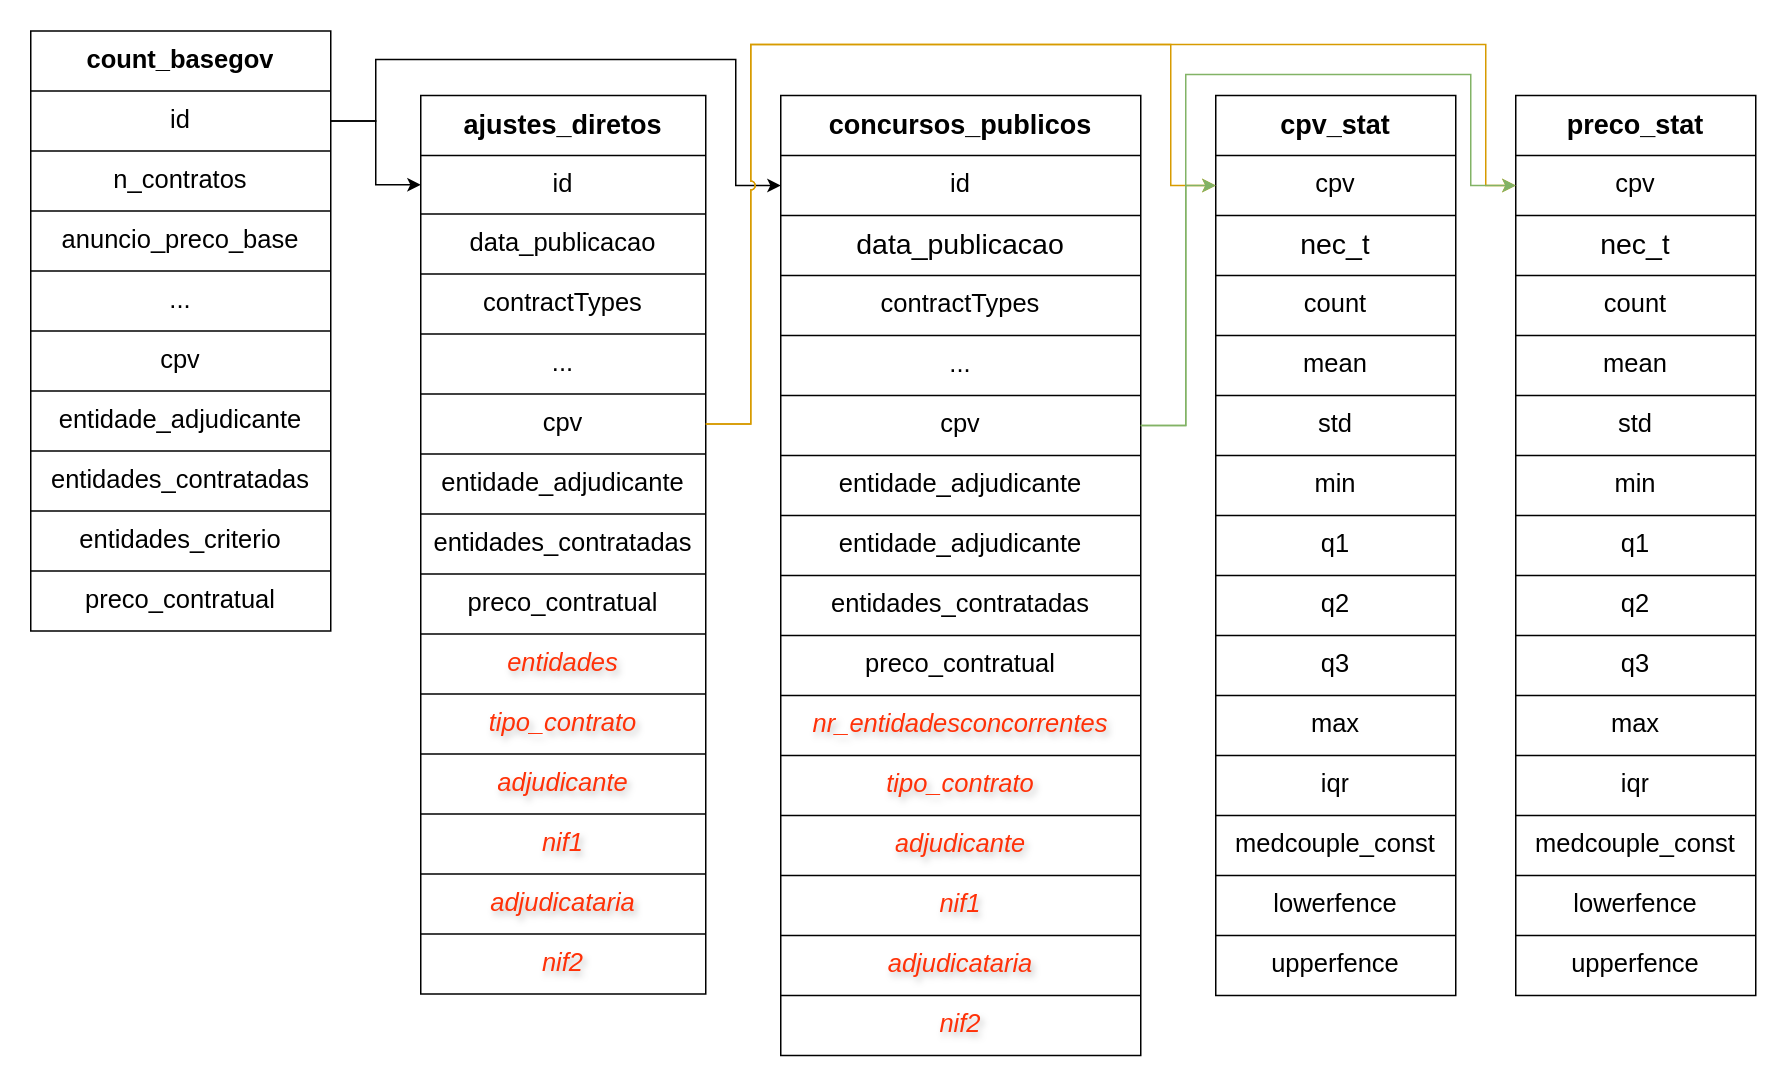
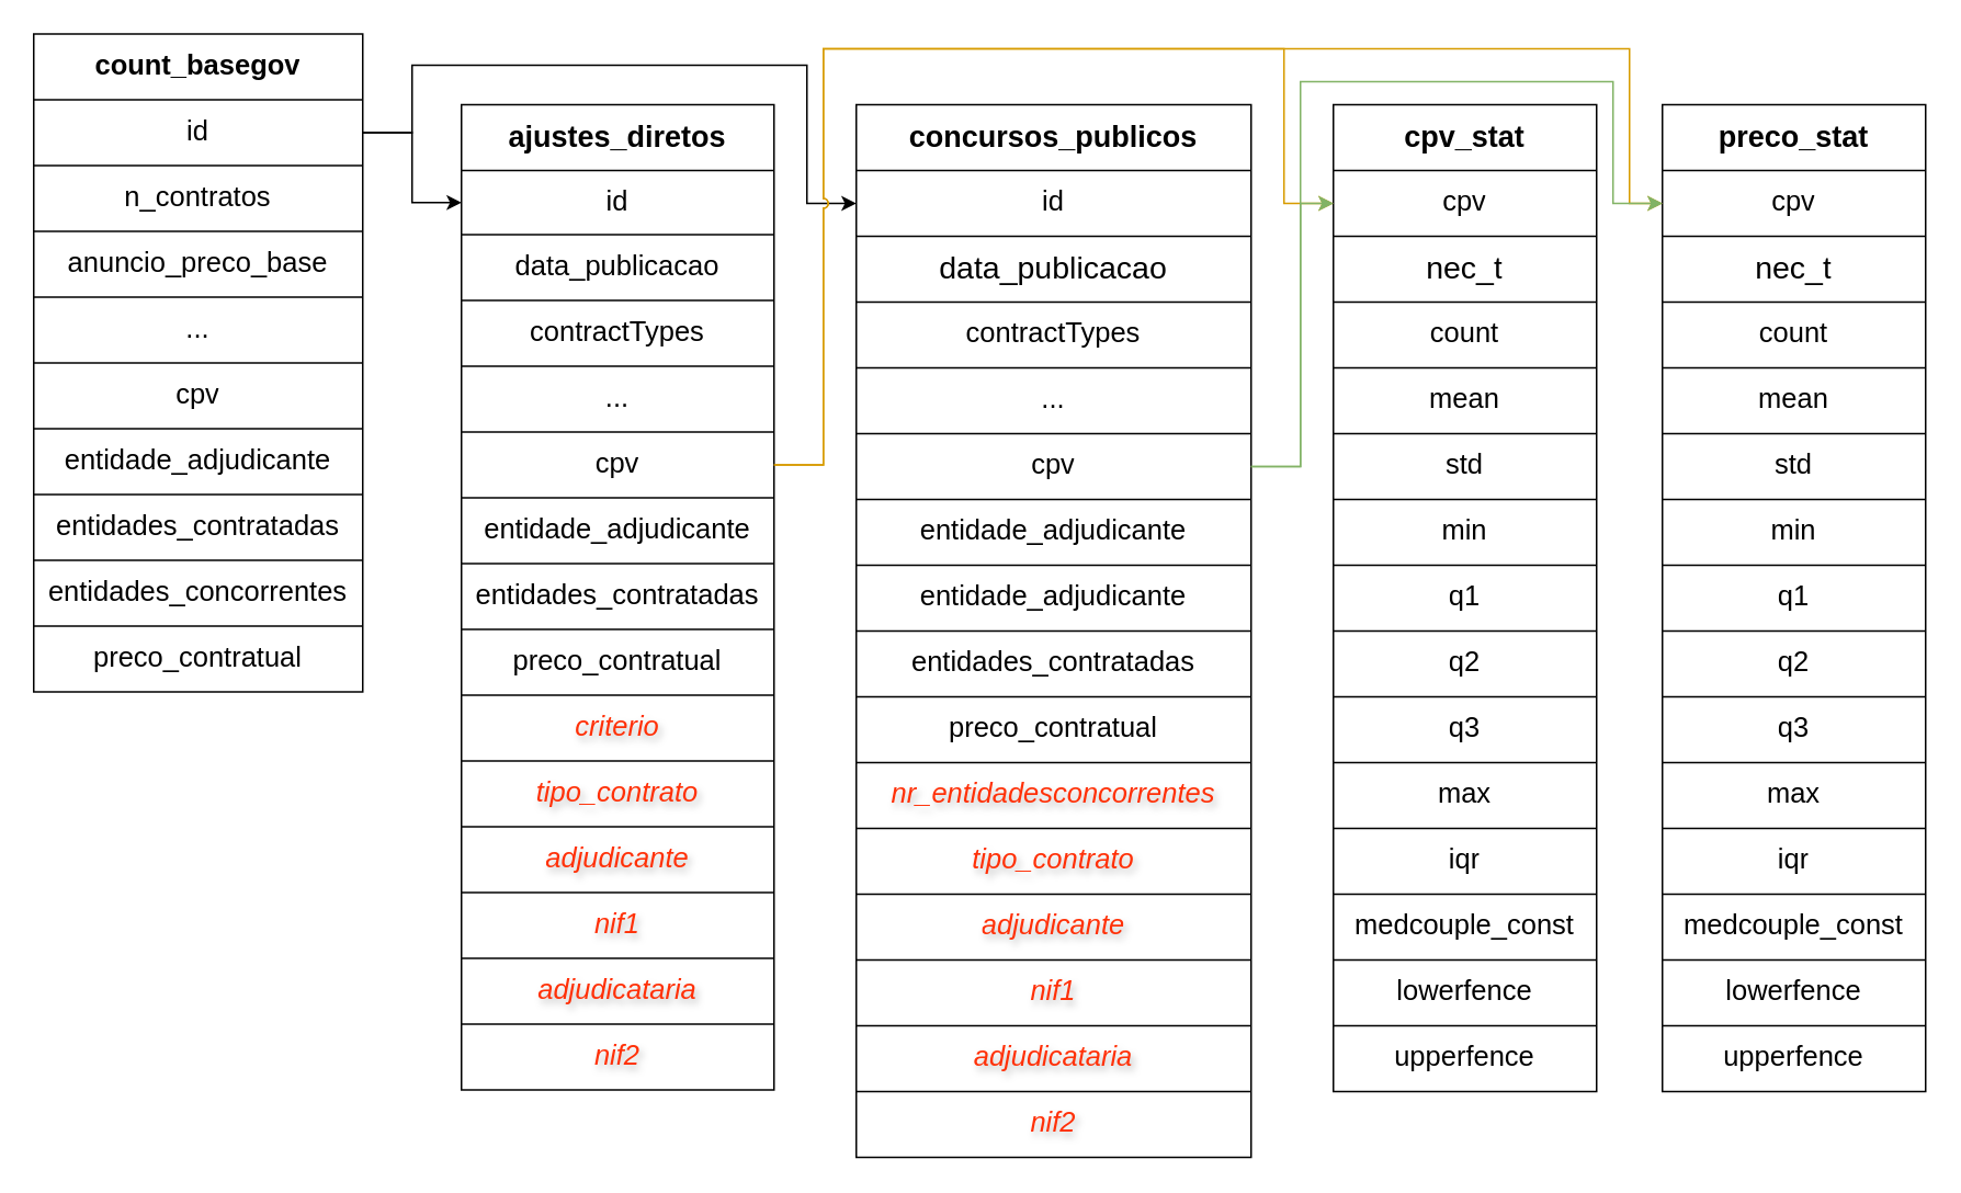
- <mxCell id="20" value="entidades_criterio" style="shape=partialRectangle;html=1;whiteSpace=wrap;connectable=0;strokeColor=inherit;overflow=hidden;fillColor=none;top=0;left=0;bottom=0;right=0;pointerEvents=1;fontSize=17;" vertex="1" parent="19"><mxGeometry width="200" height="40" as="geometry"><mxRectangle width="200" height="40" as="alternateBounds" /></mxGeometry></mxCell>
+ <mxCell id="20" value="entidades_concorrentes" style="shape=partialRectangle;html=1;whiteSpace=wrap;connectable=0;strokeColor=inherit;overflow=hidden;fillColor=none;top=0;left=0;bottom=0;right=0;pointerEvents=1;fontSize=17;" vertex="1" parent="19"><mxGeometry width="200" height="40" as="geometry"><mxRectangle width="200" height="40" as="alternateBounds" /></mxGeometry></mxCell>
- <mxCell id="43" value="&lt;i style=&quot;font-size: 17px;&quot;&gt;&lt;font style=&quot;font-size: 17px;&quot; color=&quot;#ff3108&quot;&gt;entidades&lt;/font&gt;&lt;/i&gt;" style="shape=partialRectangle;html=1;whiteSpace=wrap;connectable=0;strokeColor=inherit;overflow=hidden;fillColor=none;top=0;left=0;bottom=0;right=0;pointerEvents=1;fontSize=17;textShadow=1;labelBorderColor=none;labelBackgroundColor=none;" vertex="1" parent="42"><mxGeometry width="190" height="40" as="geometry"><mxRectangle width="190" height="40" as="alternateBounds" /></mxGeometry></mxCell>
+ <mxCell id="43" value="&lt;i style=&quot;font-size: 17px;&quot;&gt;&lt;font style=&quot;font-size: 17px;&quot; color=&quot;#ff3108&quot;&gt;criterio&lt;/font&gt;&lt;/i&gt;" style="shape=partialRectangle;html=1;whiteSpace=wrap;connectable=0;strokeColor=inherit;overflow=hidden;fillColor=none;top=0;left=0;bottom=0;right=0;pointerEvents=1;fontSize=17;textShadow=1;labelBorderColor=none;labelBackgroundColor=none;" vertex="1" parent="42"><mxGeometry width="190" height="40" as="geometry"><mxRectangle width="190" height="40" as="alternateBounds" /></mxGeometry></mxCell>
